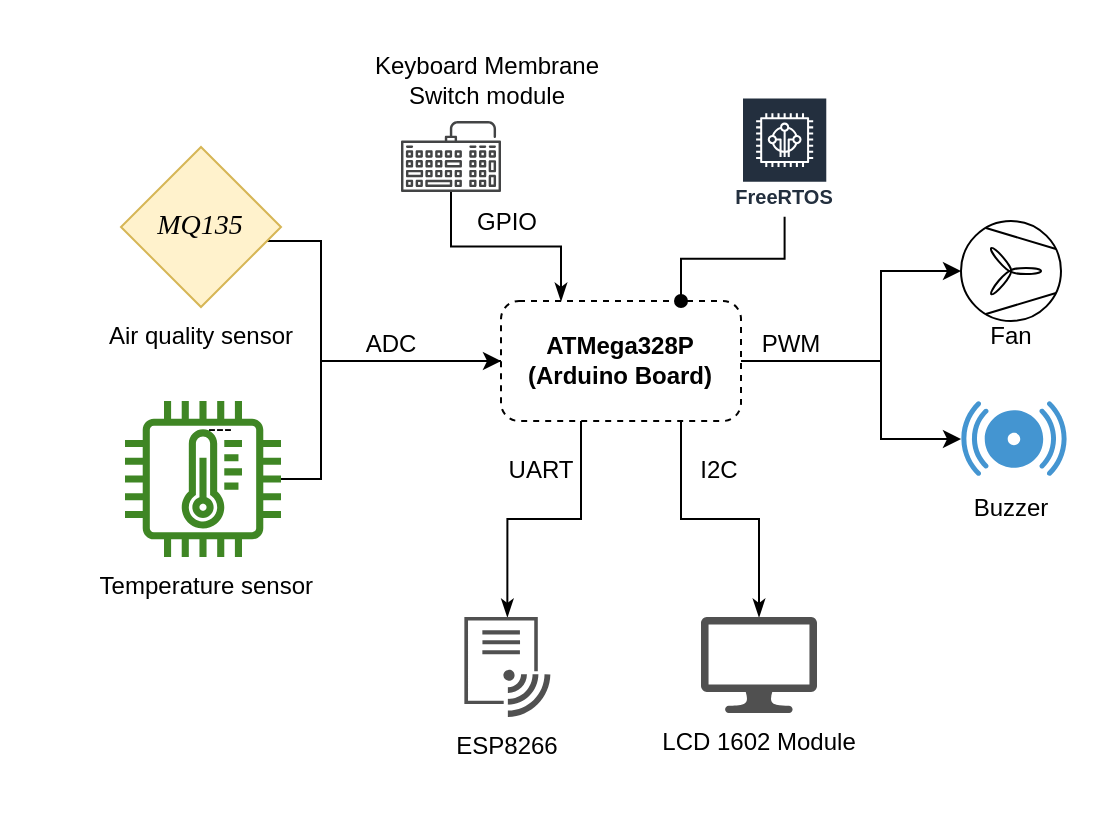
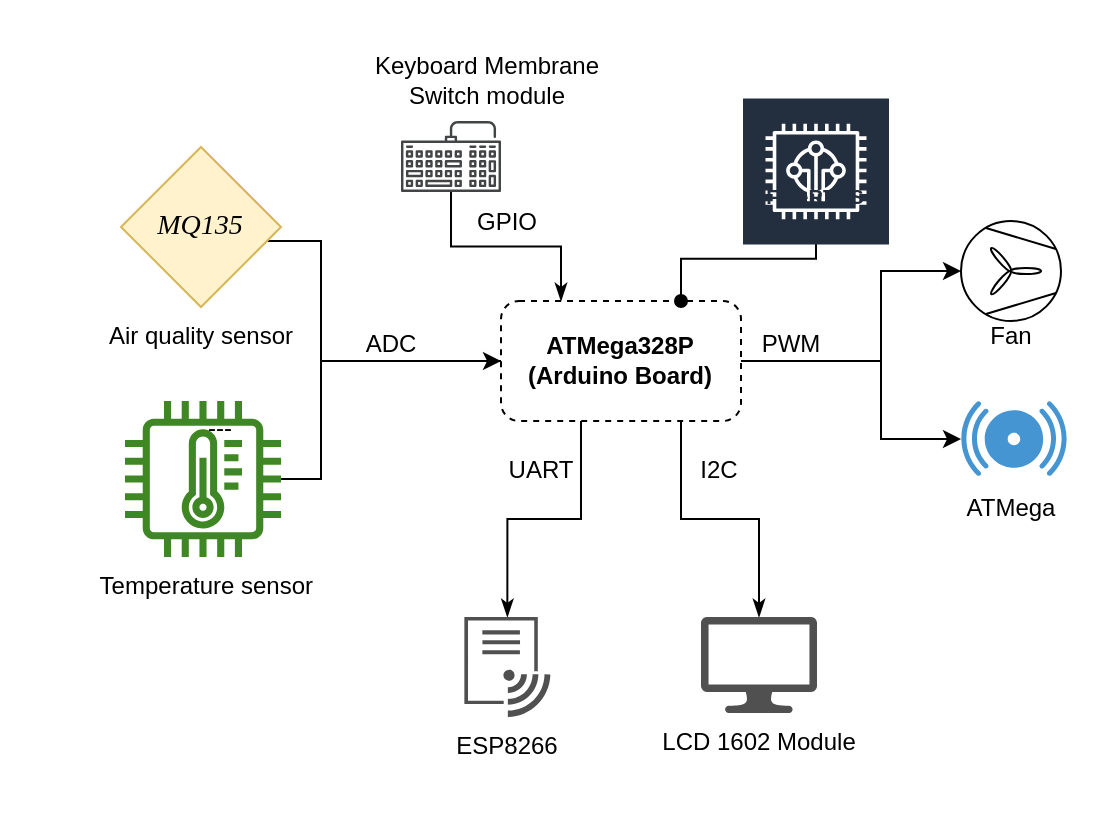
- <mxCell id="20" value="FreeRTOS" style="sketch=0;outlineConnect=0;fontColor=#232F3E;gradientColor=none;strokeColor=#ffffff;fillColor=#232F3E;dashed=0;verticalLabelPosition=middle;verticalAlign=bottom;align=center;html=1;whiteSpace=wrap;fontSize=10;fontStyle=1;spacing=3;shape=mxgraph.aws4.productIcon;prIcon=mxgraph.aws4.freertos;" parent="1" vertex="1"><mxGeometry x="370" y="47.75" width="43.64" height="60" as="geometry" /></mxCell>
+ <mxCell id="20" value="FreeRTOS" style="sketch=0;outlineConnect=0;fontColor=#232F3E;gradientColor=none;strokeColor=#ffffff;fillColor=#232F3E;dashed=0;verticalLabelPosition=middle;verticalAlign=bottom;align=center;html=1;whiteSpace=wrap;fontSize=10;fontStyle=1;spacing=3;shape=mxgraph.aws4.productIcon;prIcon=mxgraph.aws4.freertos;" parent="1" vertex="1"><mxGeometry x="370" y="47.75" width="75" height="60" as="geometry" /></mxCell>
- <mxCell id="29" value="Buzzer" style="text;html=1;align=center;verticalAlign=middle;resizable=0;points=[];autosize=1;strokeColor=none;fillColor=none;" parent="1" vertex="1"><mxGeometry x="475" y="239" width="60" height="30" as="geometry" /></mxCell>
+ <mxCell id="29" value="ATMega" style="text;html=1;align=center;verticalAlign=middle;resizable=0;points=[];autosize=1;strokeColor=none;fillColor=none;" parent="1" vertex="1"><mxGeometry x="475" y="239" width="60" height="30" as="geometry" /></mxCell>
